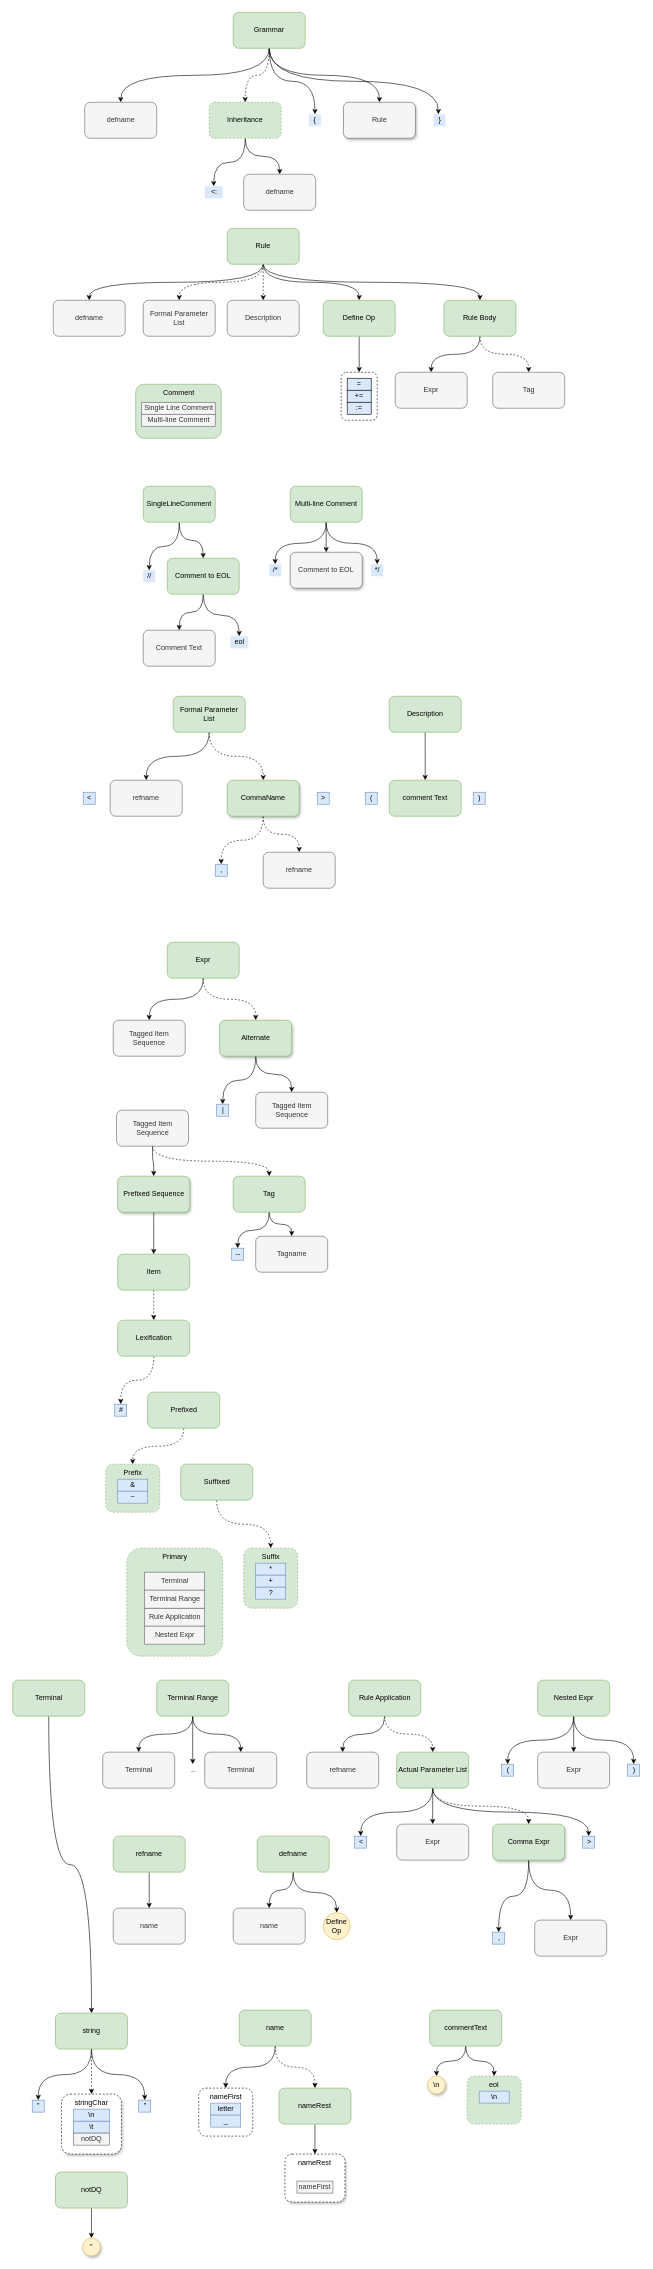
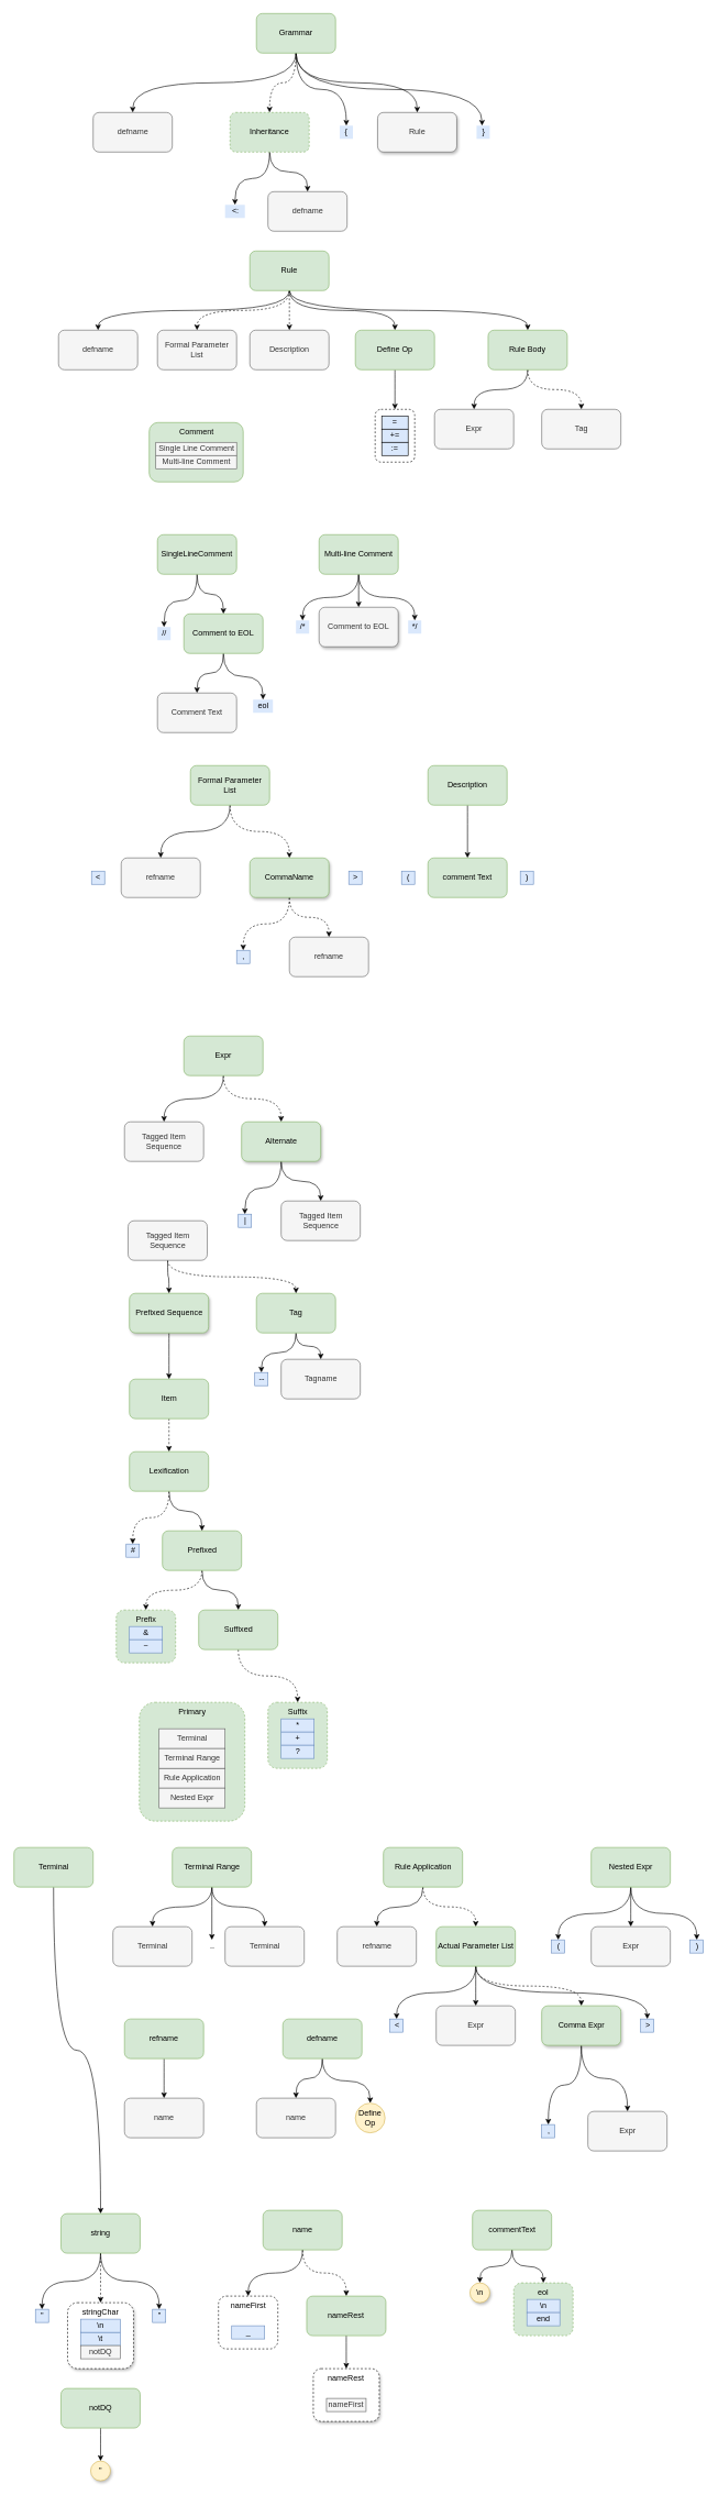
+ <mxCell id="107" style="edgeStyle=orthogonalEdgeStyle;curved=1;orthogonalLoop=1;jettySize=auto;html=1;exitX=0.5;exitY=1;exitDx=0;exitDy=0;entryX=0.5;entryY=0;entryDx=0;entryDy=0;" parent="1" source="108" target="96" edge="1"><mxGeometry relative="1" as="geometry" /></mxCell>
+ <mxCell id="95" style="edgeStyle=orthogonalEdgeStyle;curved=1;orthogonalLoop=1;jettySize=auto;html=1;exitX=0.5;exitY=1;exitDx=0;exitDy=0;entryX=0.5;entryY=0;entryDx=0;entryDy=0;" parent="1" source="96" target="98" edge="1"><mxGeometry relative="1" as="geometry" /></mxCell>
- <mxCell id="140" value="letter" style="rounded=0;whiteSpace=wrap;html=1;shadow=0;fillColor=#dae8fc;strokeColor=#6c8ebf;" parent="1" vertex="1"><mxGeometry x="350.5" y="3505" width="50" height="20" as="geometry" /></mxCell>
+ <mxCell id="177" value="end" style="rounded=0;whiteSpace=wrap;html=1;shadow=0;fillColor=#dae8fc;strokeColor=#6c8ebf;" parent="1" vertex="1"><mxGeometry x="798" y="3505" width="50" height="20" as="geometry" /></mxCell>
